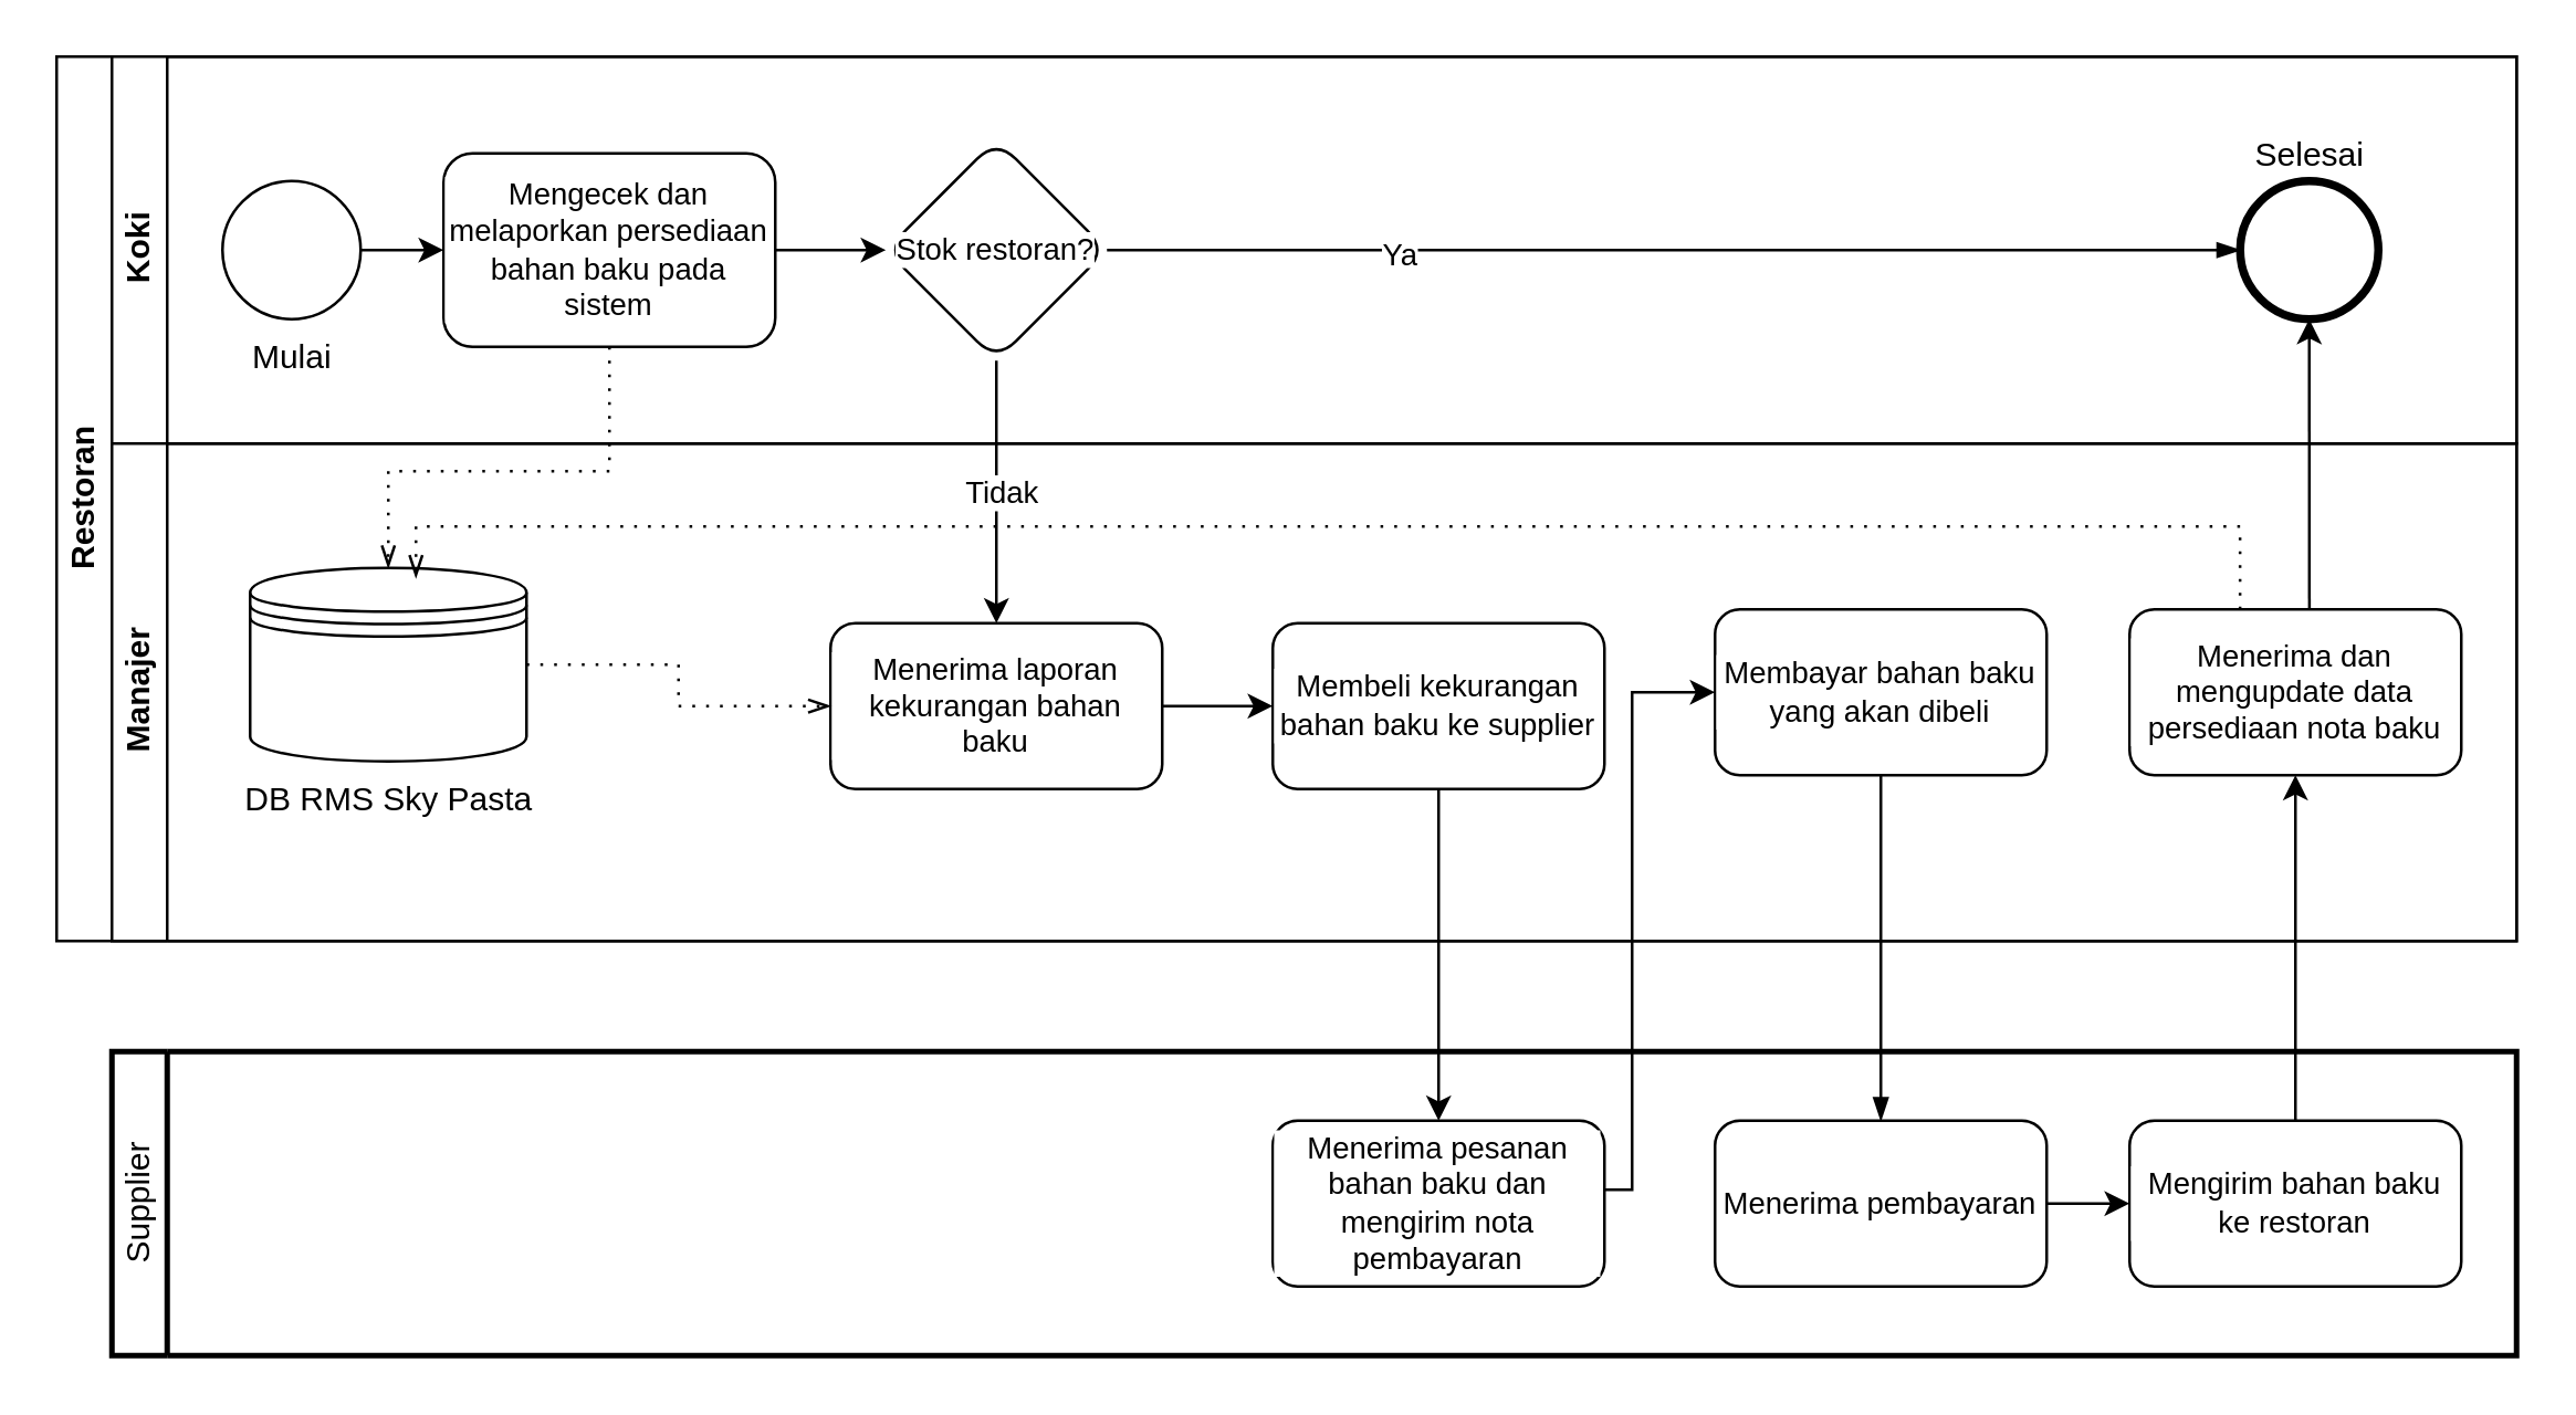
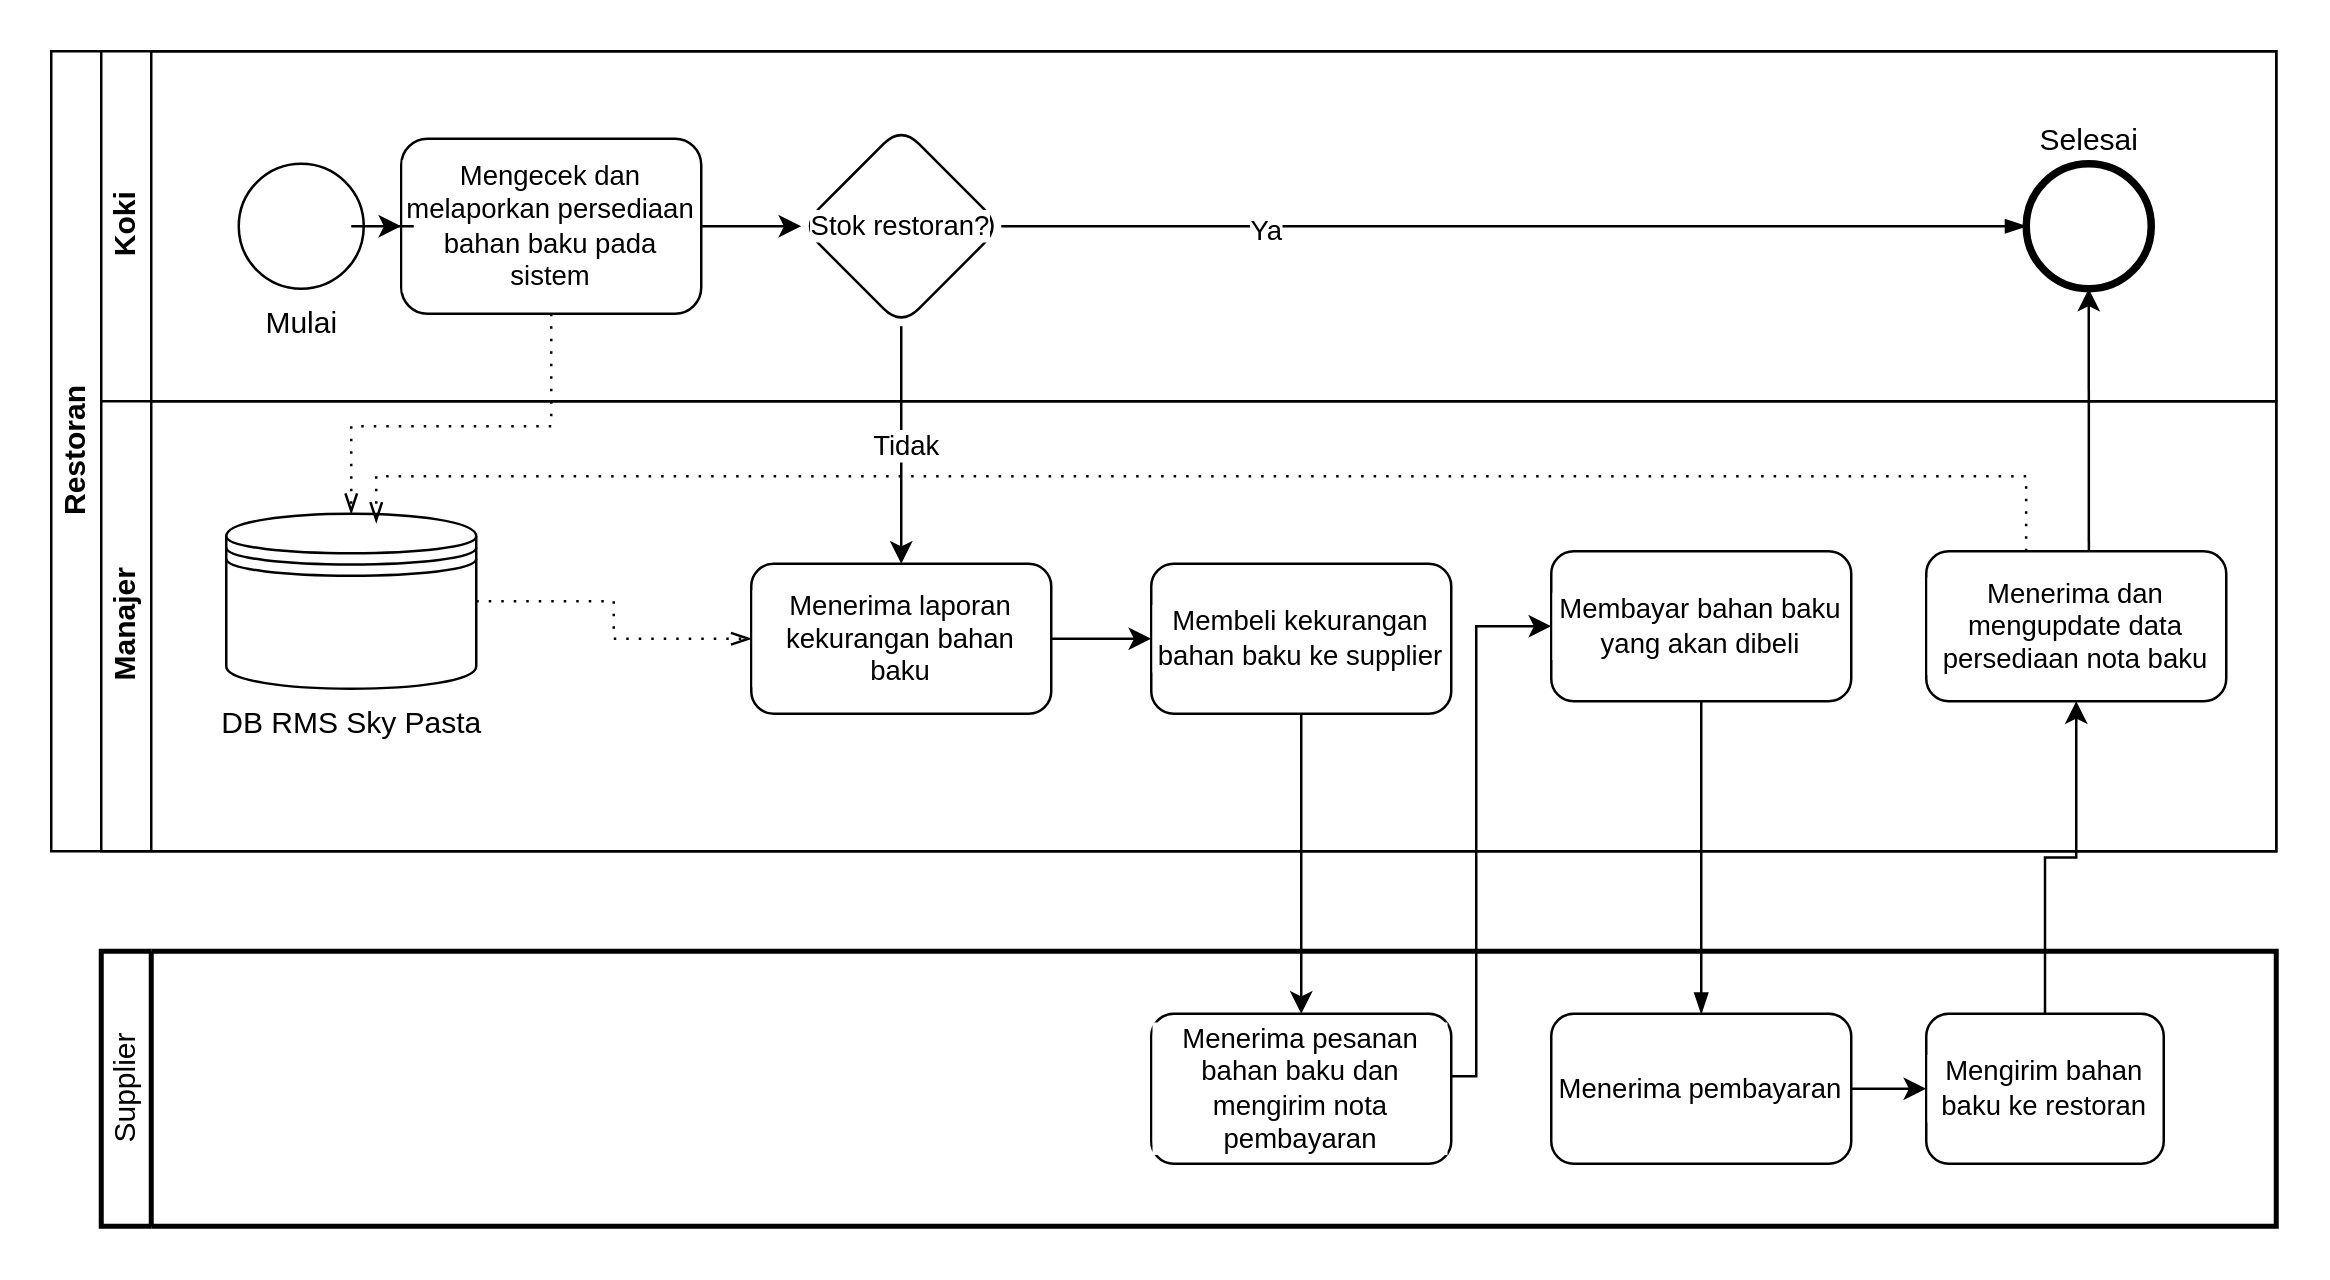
- <mxCell id="5" value="Mulai" style="points=[[0.145,0.145,0],[0.5,0,0],[0.855,0.145,0],[1,0.5,0],[0.855,0.855,0],[0.5,1,0],[0.145,0.855,0],[0,0.5,0]];shape=mxgraph.bpmn.event;html=1;verticalLabelPosition=bottom;labelBackgroundColor=#ffffff;verticalAlign=top;align=center;perimeter=ellipsePerimeter;outlineConnect=0;aspect=fixed;outline=standard;symbol=general;" vertex="1" parent="3"><mxGeometry x="40" y="45" width="50" height="50" as="geometry" /></mxCell>
+ <mxCell id="5" value="Mulai" style="points=[[0.145,0.145,0],[0.5,0,0],[0.855,0.145,0],[1,0.5,0],[0.855,0.855,0],[0.5,1,0],[0.145,0.855,0],[0,0.5,0]];shape=mxgraph.bpmn.event;html=1;verticalLabelPosition=bottom;labelBackgroundColor=#ffffff;verticalAlign=top;align=center;perimeter=ellipsePerimeter;outlineConnect=0;aspect=fixed;outline=standard;symbol=general;" vertex="1" parent="3"><mxGeometry x="55" y="45" width="50" height="50" as="geometry" /></mxCell>
- <mxCell id="28" value="Mengirim bahan baku ke restoran" style="rounded=1;whiteSpace=wrap;html=1;fontSize=11;labelBackgroundColor=#ffffff;" vertex="1" parent="25"><mxGeometry x="730" y="25" width="120" height="60" as="geometry" /></mxCell>
+ <mxCell id="28" value="Mengirim bahan baku ke restoran" style="rounded=1;whiteSpace=wrap;html=1;fontSize=11;labelBackgroundColor=#ffffff;" vertex="1" parent="25"><mxGeometry x="730" y="25" width="95" height="60" as="geometry" /></mxCell>
